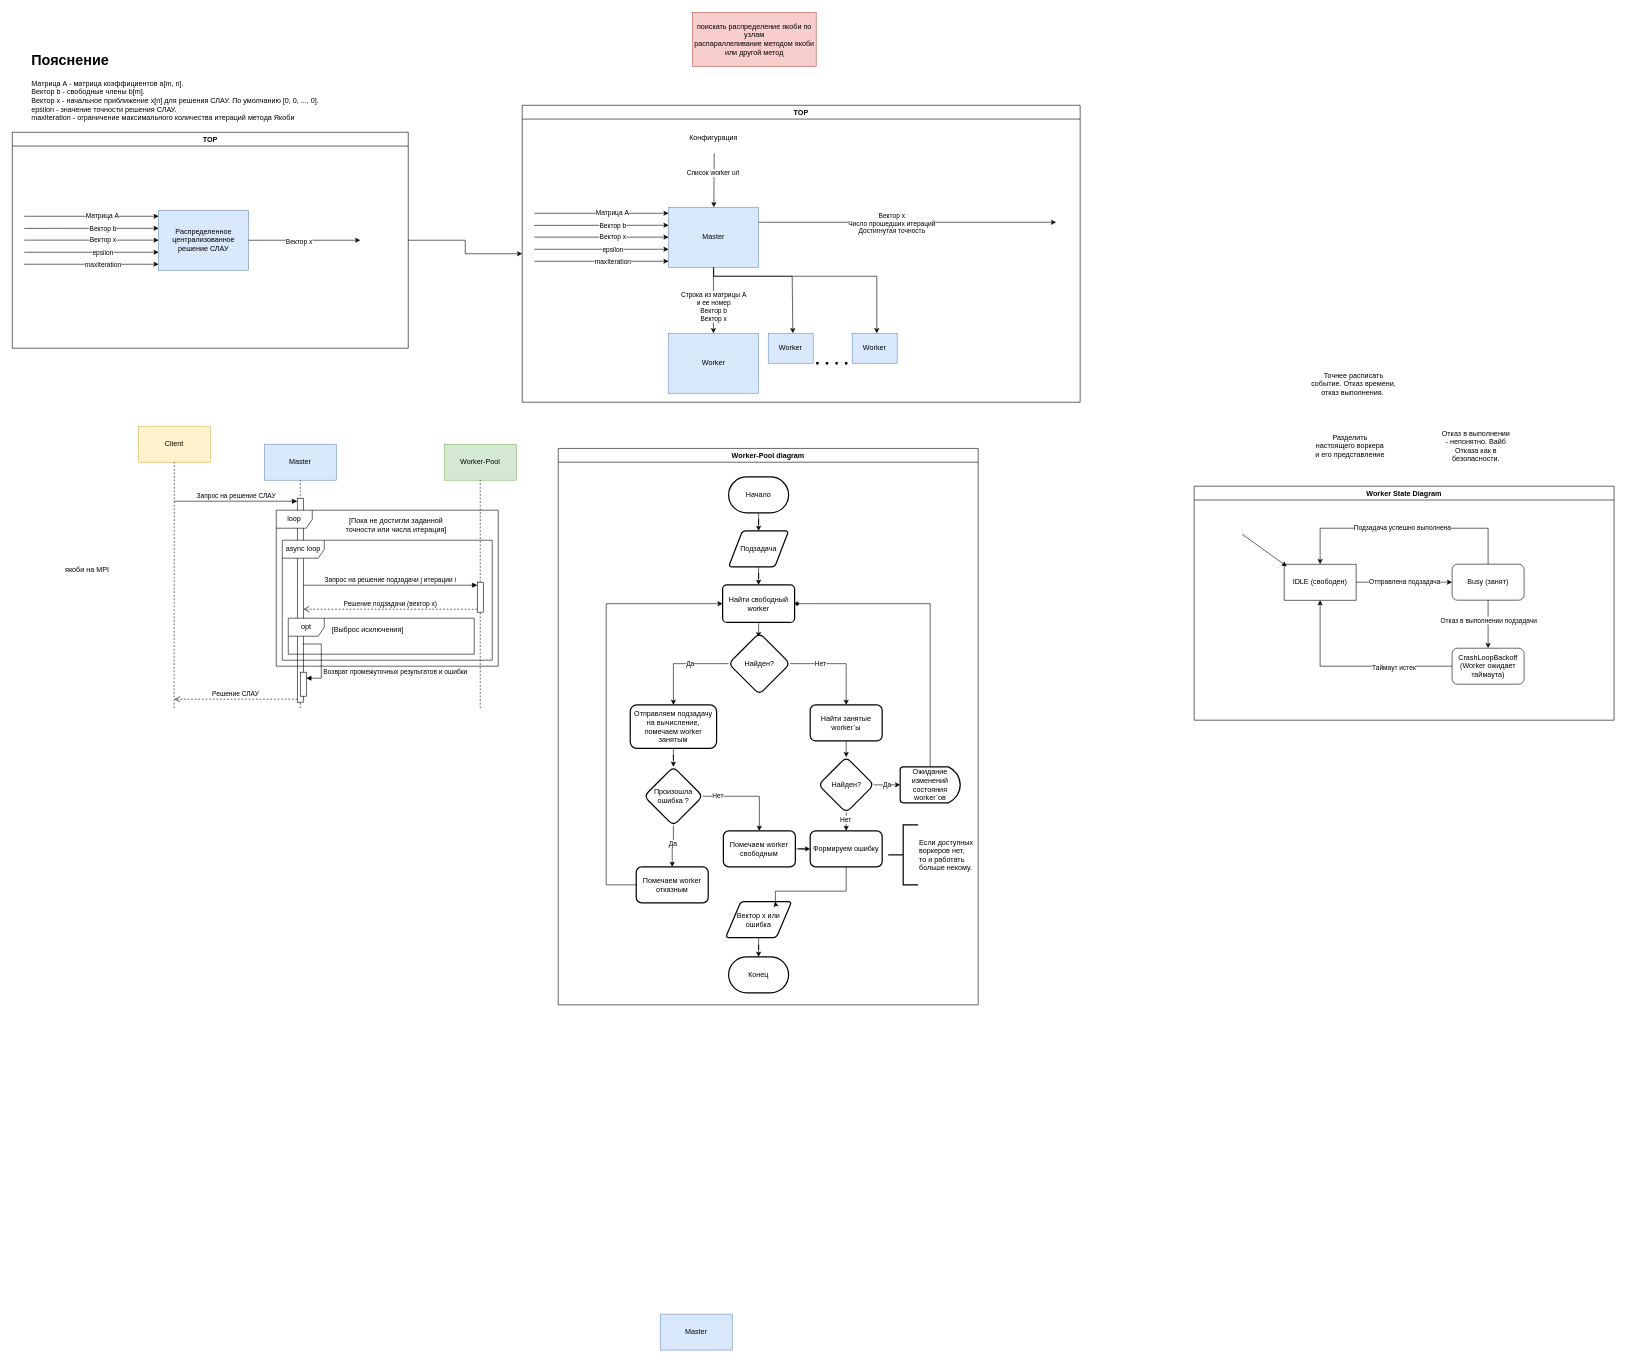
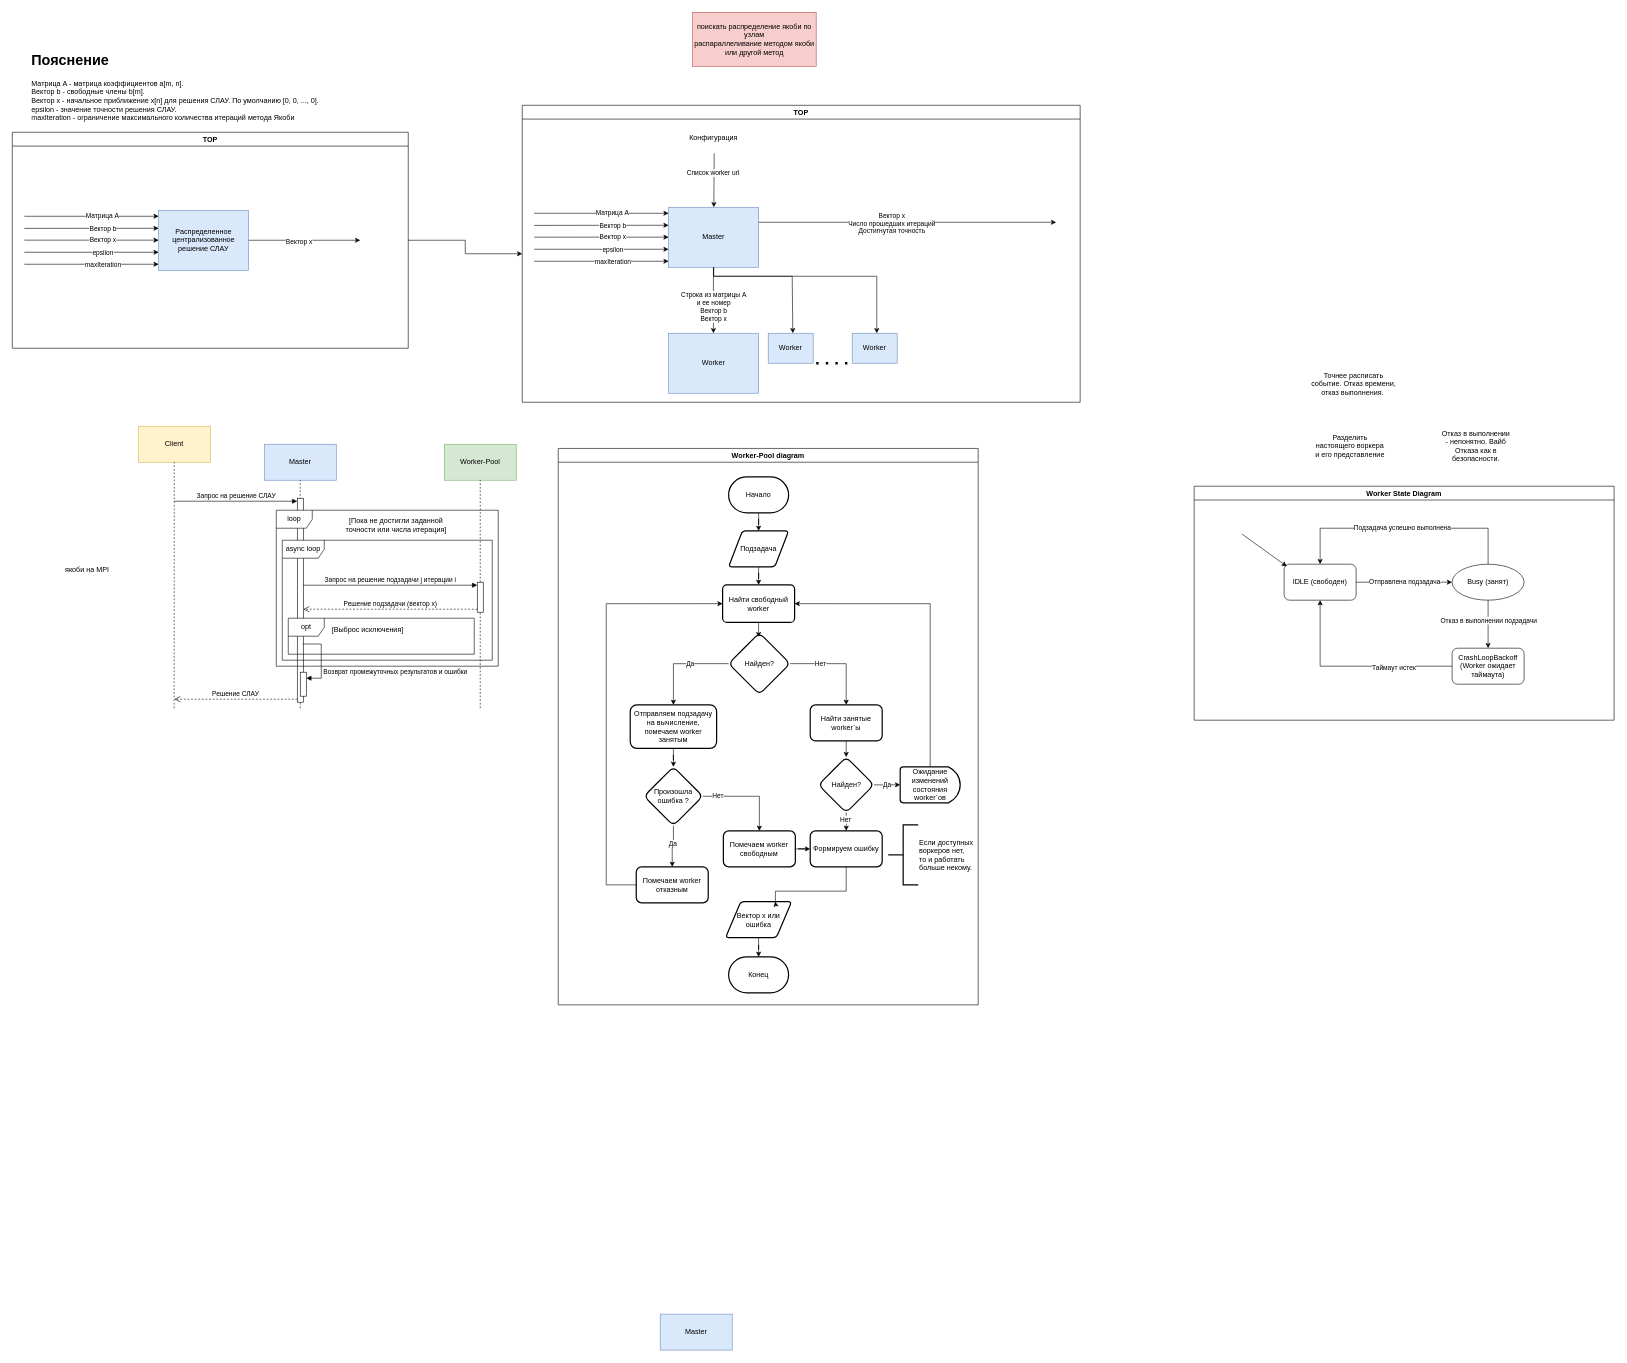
- <mxCell id="64" value="IDLE (свободен)" style="whiteSpace=wrap;html=1;rounded=0;" parent="63" vertex="1"><mxGeometry x="150" y="129.97" width="120" height="60" as="geometry" /></mxCell>
+ <mxCell id="64" value="IDLE (свободен)" style="rounded=1;whiteSpace=wrap;html=1;" parent="63" vertex="1"><mxGeometry x="150" y="129.97" width="120" height="60" as="geometry" /></mxCell>
- <mxCell id="65" value="Busy (занят)" style="rounded=1;whiteSpace=wrap;html=1;" parent="63" vertex="1"><mxGeometry x="430" y="129.97" width="120" height="60" as="geometry" /></mxCell>
+ <mxCell id="65" value="Busy (занят)" style="ellipse;whiteSpace=wrap;html=1;" parent="63" vertex="1"><mxGeometry x="430" y="129.97" width="120" height="60" as="geometry" /></mxCell>
- <mxCell id="97" style="edgeStyle=orthogonalEdgeStyle;rounded=0;orthogonalLoop=1;jettySize=auto;html=1;exitX=0.5;exitY=0;exitDx=0;exitDy=0;entryX=1;entryY=0.5;entryDx=0;entryDy=0;exitPerimeter=0;endArrow=diamond;" parent="76" source="101" target="82" edge="1"><mxGeometry relative="1" as="geometry"><mxPoint x="641" y="530.75" as="sourcePoint" /></mxGeometry></mxCell>
+ <mxCell id="97" style="edgeStyle=orthogonalEdgeStyle;rounded=0;orthogonalLoop=1;jettySize=auto;html=1;exitX=0.5;exitY=0;exitDx=0;exitDy=0;entryX=1;entryY=0.5;entryDx=0;entryDy=0;exitPerimeter=0;" parent="76" source="101" target="82" edge="1"><mxGeometry relative="1" as="geometry"><mxPoint x="641" y="530.75" as="sourcePoint" /></mxGeometry></mxCell>
